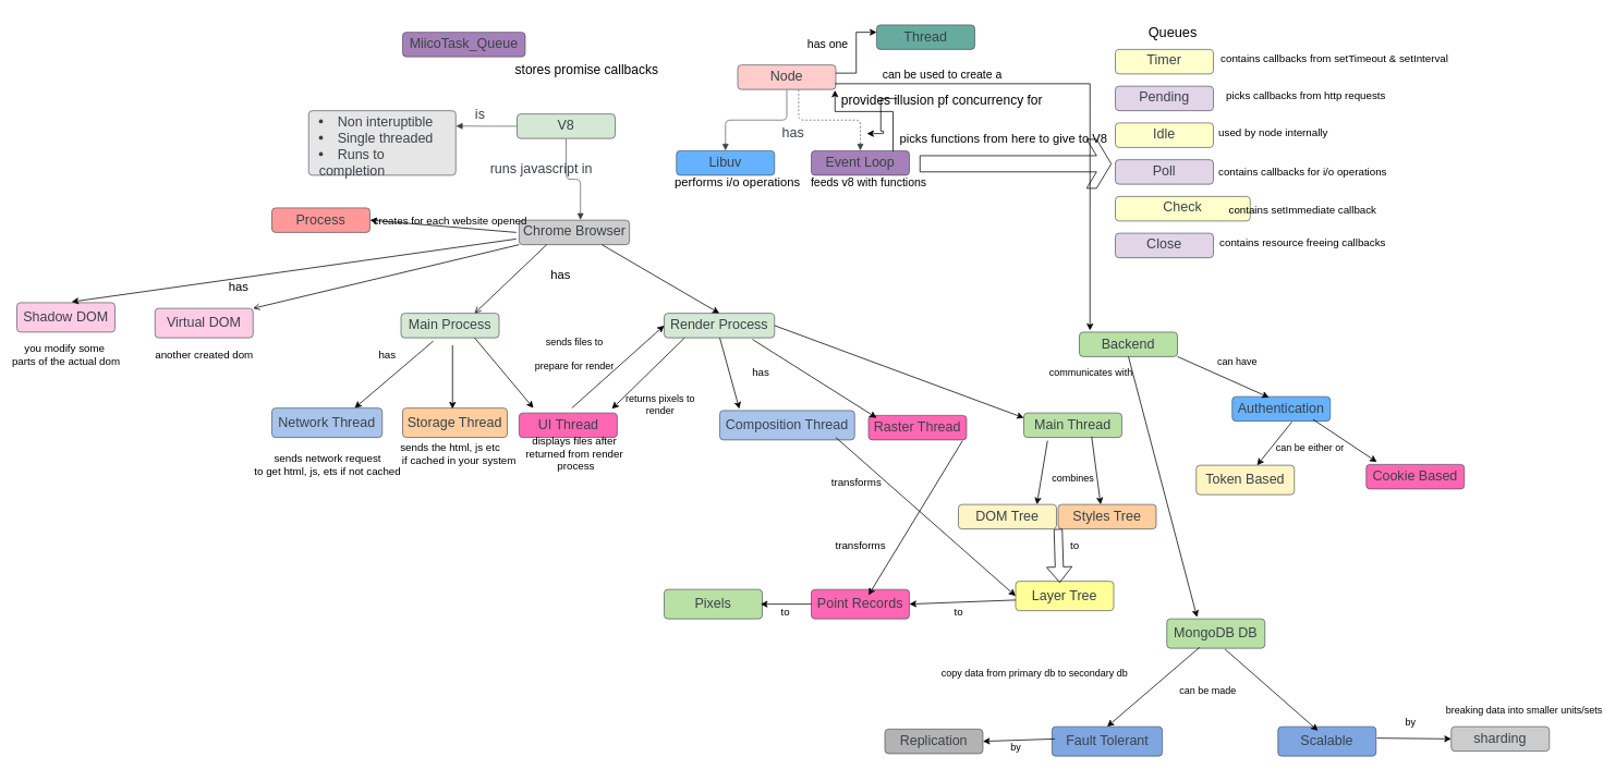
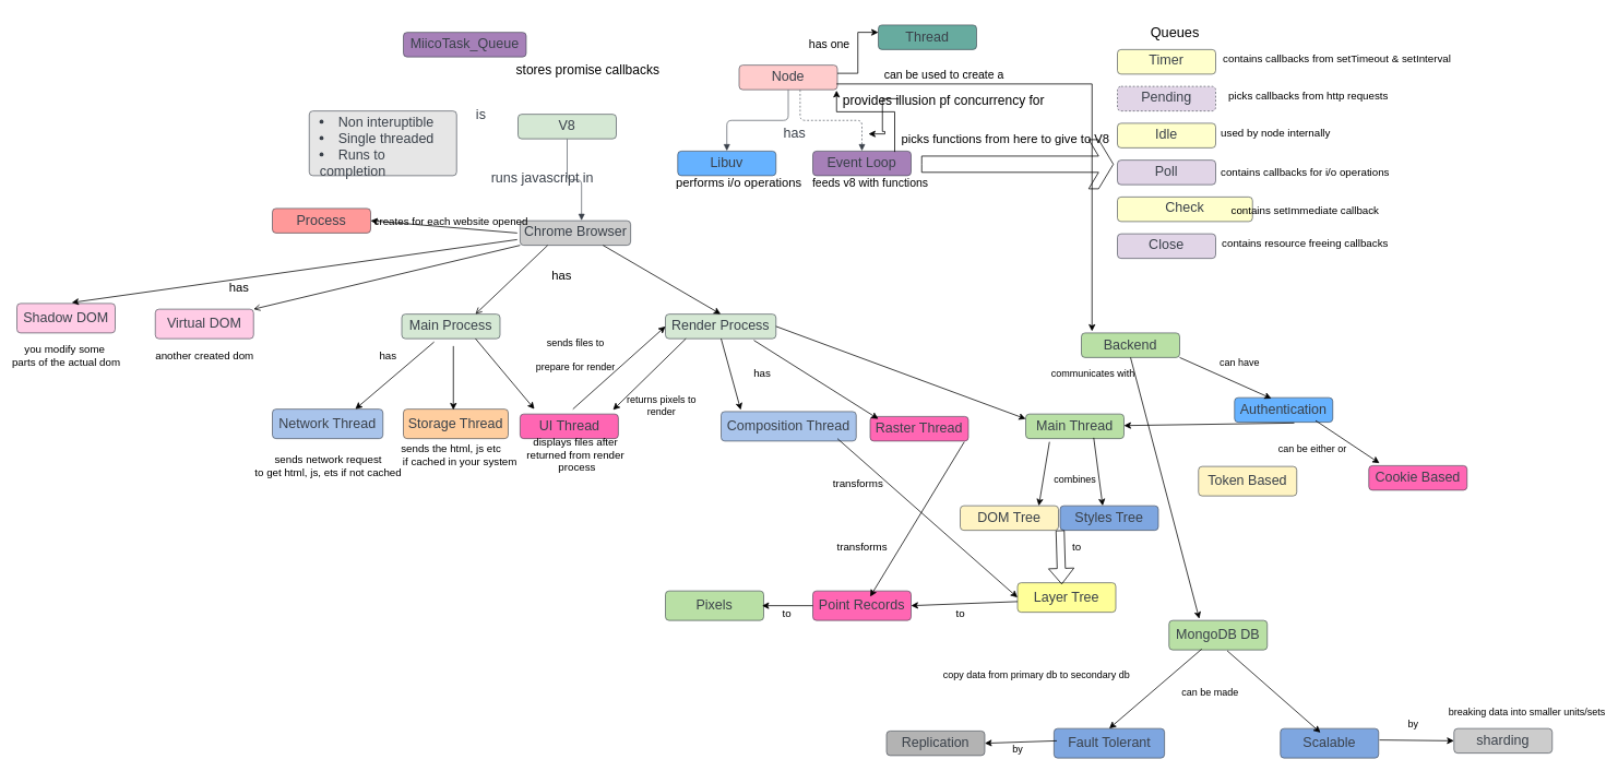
- <mxCell id="7" value="Pending&#10;" style="html=1;overflow=block;blockSpacing=1;whiteSpace=wrap;fontSize=16.7;fontColor=#3a414a;spacing=3.8;strokeColor=#3a414a;strokeOpacity=100;rounded=1;absoluteArcSize=1;arcSize=9;strokeWidth=0.8;fillColor=#E1D5E7;" vertex="1" parent="1"><mxGeometry x="1364" y="105" width="120" height="30" as="geometry" /></mxCell>
+ <mxCell id="7" value="Pending&#10;" style="html=1;overflow=block;blockSpacing=1;whiteSpace=wrap;fontSize=16.7;fontColor=#3a414a;spacing=3.8;strokeColor=#3a414a;strokeOpacity=100;rounded=1;absoluteArcSize=1;arcSize=9;strokeWidth=0.8;fillColor=#E1D5E7;dashed=1;" vertex="1" parent="1"><mxGeometry x="1364" y="105" width="120" height="30" as="geometry" /></mxCell>
- <mxCell id="38" value="" style="html=1;jettySize=18;whiteSpace=wrap;fontSize=13;strokeColor=#3a414a;strokeOpacity=100;strokeWidth=0.8;rounded=1;arcSize=12;edgeStyle=orthogonalEdgeStyle;startArrow=none;endArrow=block;endFill=1;exitX=-0.003;exitY=0.5;exitPerimeter=0;entryX=1.002;entryY=0.238;entryPerimeter=0;" edge="1" parent="1" source="3" target="12"><mxGeometry width="100" height="100" relative="1" as="geometry"><Array as="points" /></mxGeometry></mxCell>
- <mxCell id="41" value="runs javascript in" style="html=1;overflow=block;blockSpacing=1;whiteSpace=wrap;fontSize=16.7;fontColor=#3a414a;spacing=3.8;strokeOpacity=0;fillOpacity=0;rounded=1;absoluteArcSize=1;arcSize=9;fillColor=#ffffff;strokeWidth=0.8;" vertex="1" parent="1"><mxGeometry x="572" y="184" width="180" height="45" as="geometry" /></mxCell>
+ <mxCell id="41" value="runs javascript in" style="html=1;overflow=block;blockSpacing=1;whiteSpace=wrap;fontSize=16.7;fontColor=#3a414a;spacing=3.8;strokeOpacity=0;fillOpacity=0;rounded=1;absoluteArcSize=1;arcSize=9;fillColor=#ffffff;strokeWidth=0.8;" vertex="1" parent="1"><mxGeometry x="572" y="194" width="180" height="45" as="geometry" /></mxCell>
- <mxCell id="105" value="" style="endArrow=classic;html=1;rounded=0;fontSize=12;exitX=0.608;exitY=1.033;exitDx=0;exitDy=0;exitPerimeter=0;" edge="1" parent="1" source="35" target="37"><mxGeometry width="50" height="50" relative="1" as="geometry"><mxPoint x="1619" y="526" as="sourcePoint" /><mxPoint x="1580" y="578" as="targetPoint" /></mxGeometry></mxCell>
+ <mxCell id="105" value="" style="endArrow=classic;html=1;rounded=0;fontSize=12;exitX=0.608;exitY=1.033;exitDx=0;exitDy=0;exitPerimeter=0;" edge="1" parent="1" source="35" target="22"><mxGeometry width="50" height="50" relative="1" as="geometry"><mxPoint x="1619" y="526" as="sourcePoint" /><mxPoint x="1580" y="578" as="targetPoint" /></mxGeometry></mxCell>
- <mxCell id="26" value="Styles Tree" style="html=1;overflow=block;blockSpacing=1;whiteSpace=wrap;fontSize=16.7;fontColor=#3a414a;spacing=3.8;strokeColor=#3a414a;strokeOpacity=100;rounded=1;absoluteArcSize=1;arcSize=9;strokeWidth=0.8;fillColor=#FFCE9F;" vertex="1" parent="1"><mxGeometry x="1294" y="617" width="120" height="30" as="geometry" /></mxCell>
+ <mxCell id="26" value="Styles Tree" style="html=1;overflow=block;blockSpacing=1;whiteSpace=wrap;fontSize=16.7;fontColor=#3a414a;spacing=3.8;strokeColor=#3a414a;strokeOpacity=100;rounded=1;absoluteArcSize=1;arcSize=9;strokeWidth=0.8;fillColor=#7ea6e0;" vertex="1" parent="1"><mxGeometry x="1294" y="617" width="120" height="30" as="geometry" /></mxCell>
